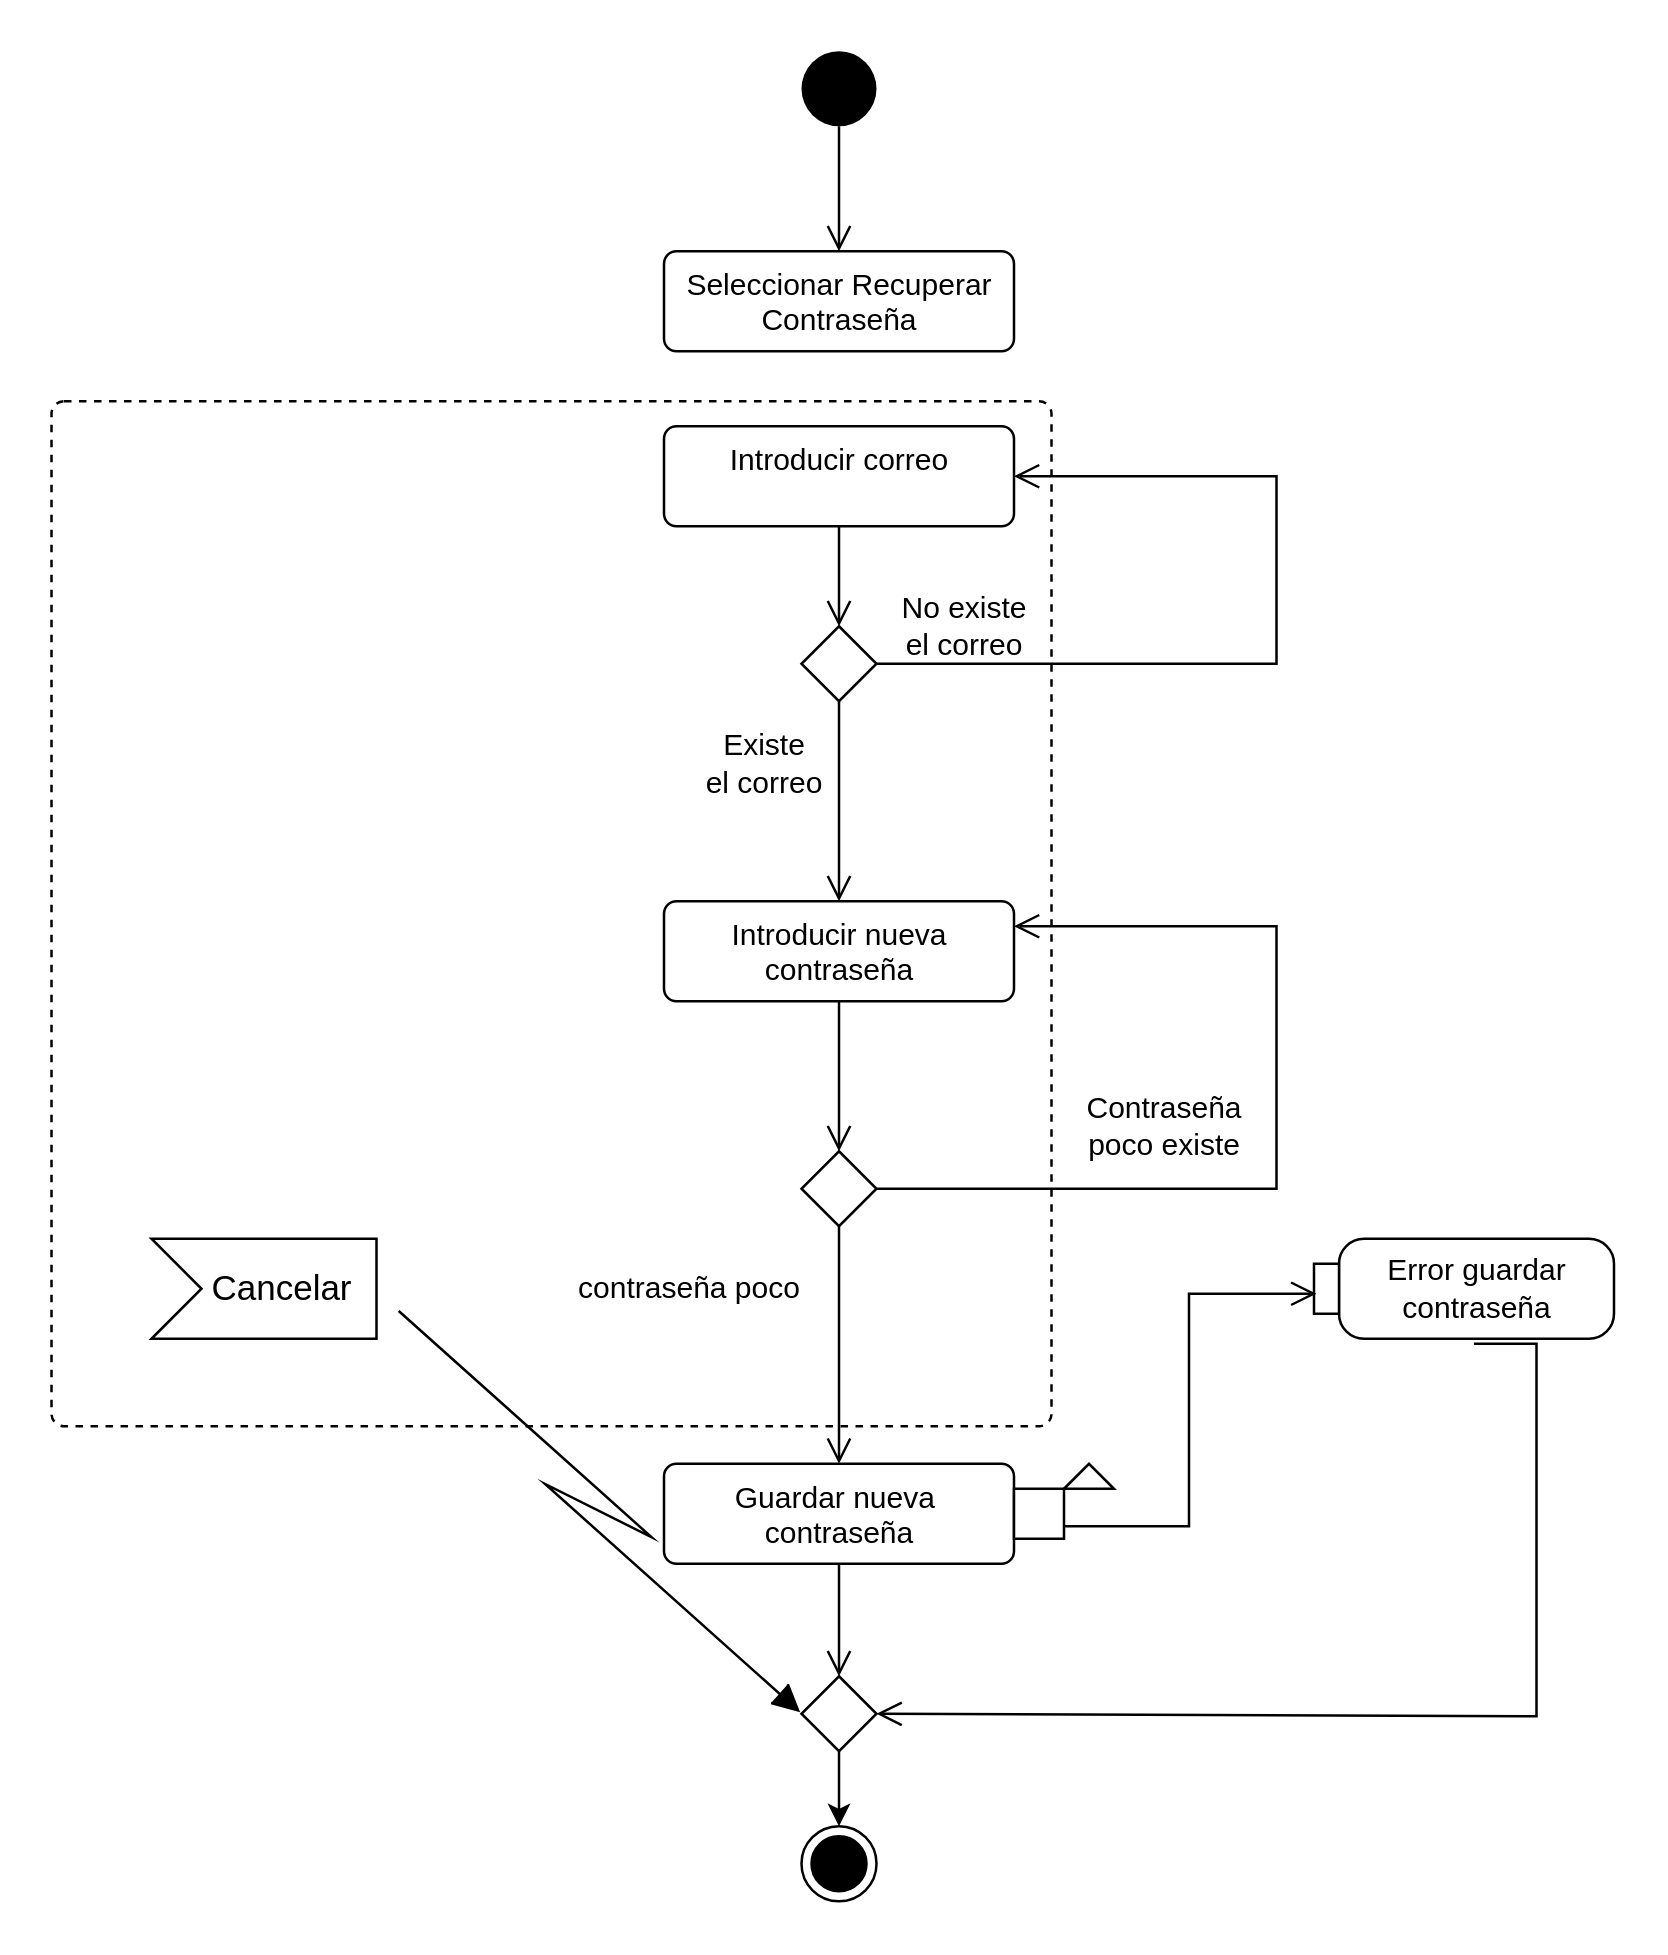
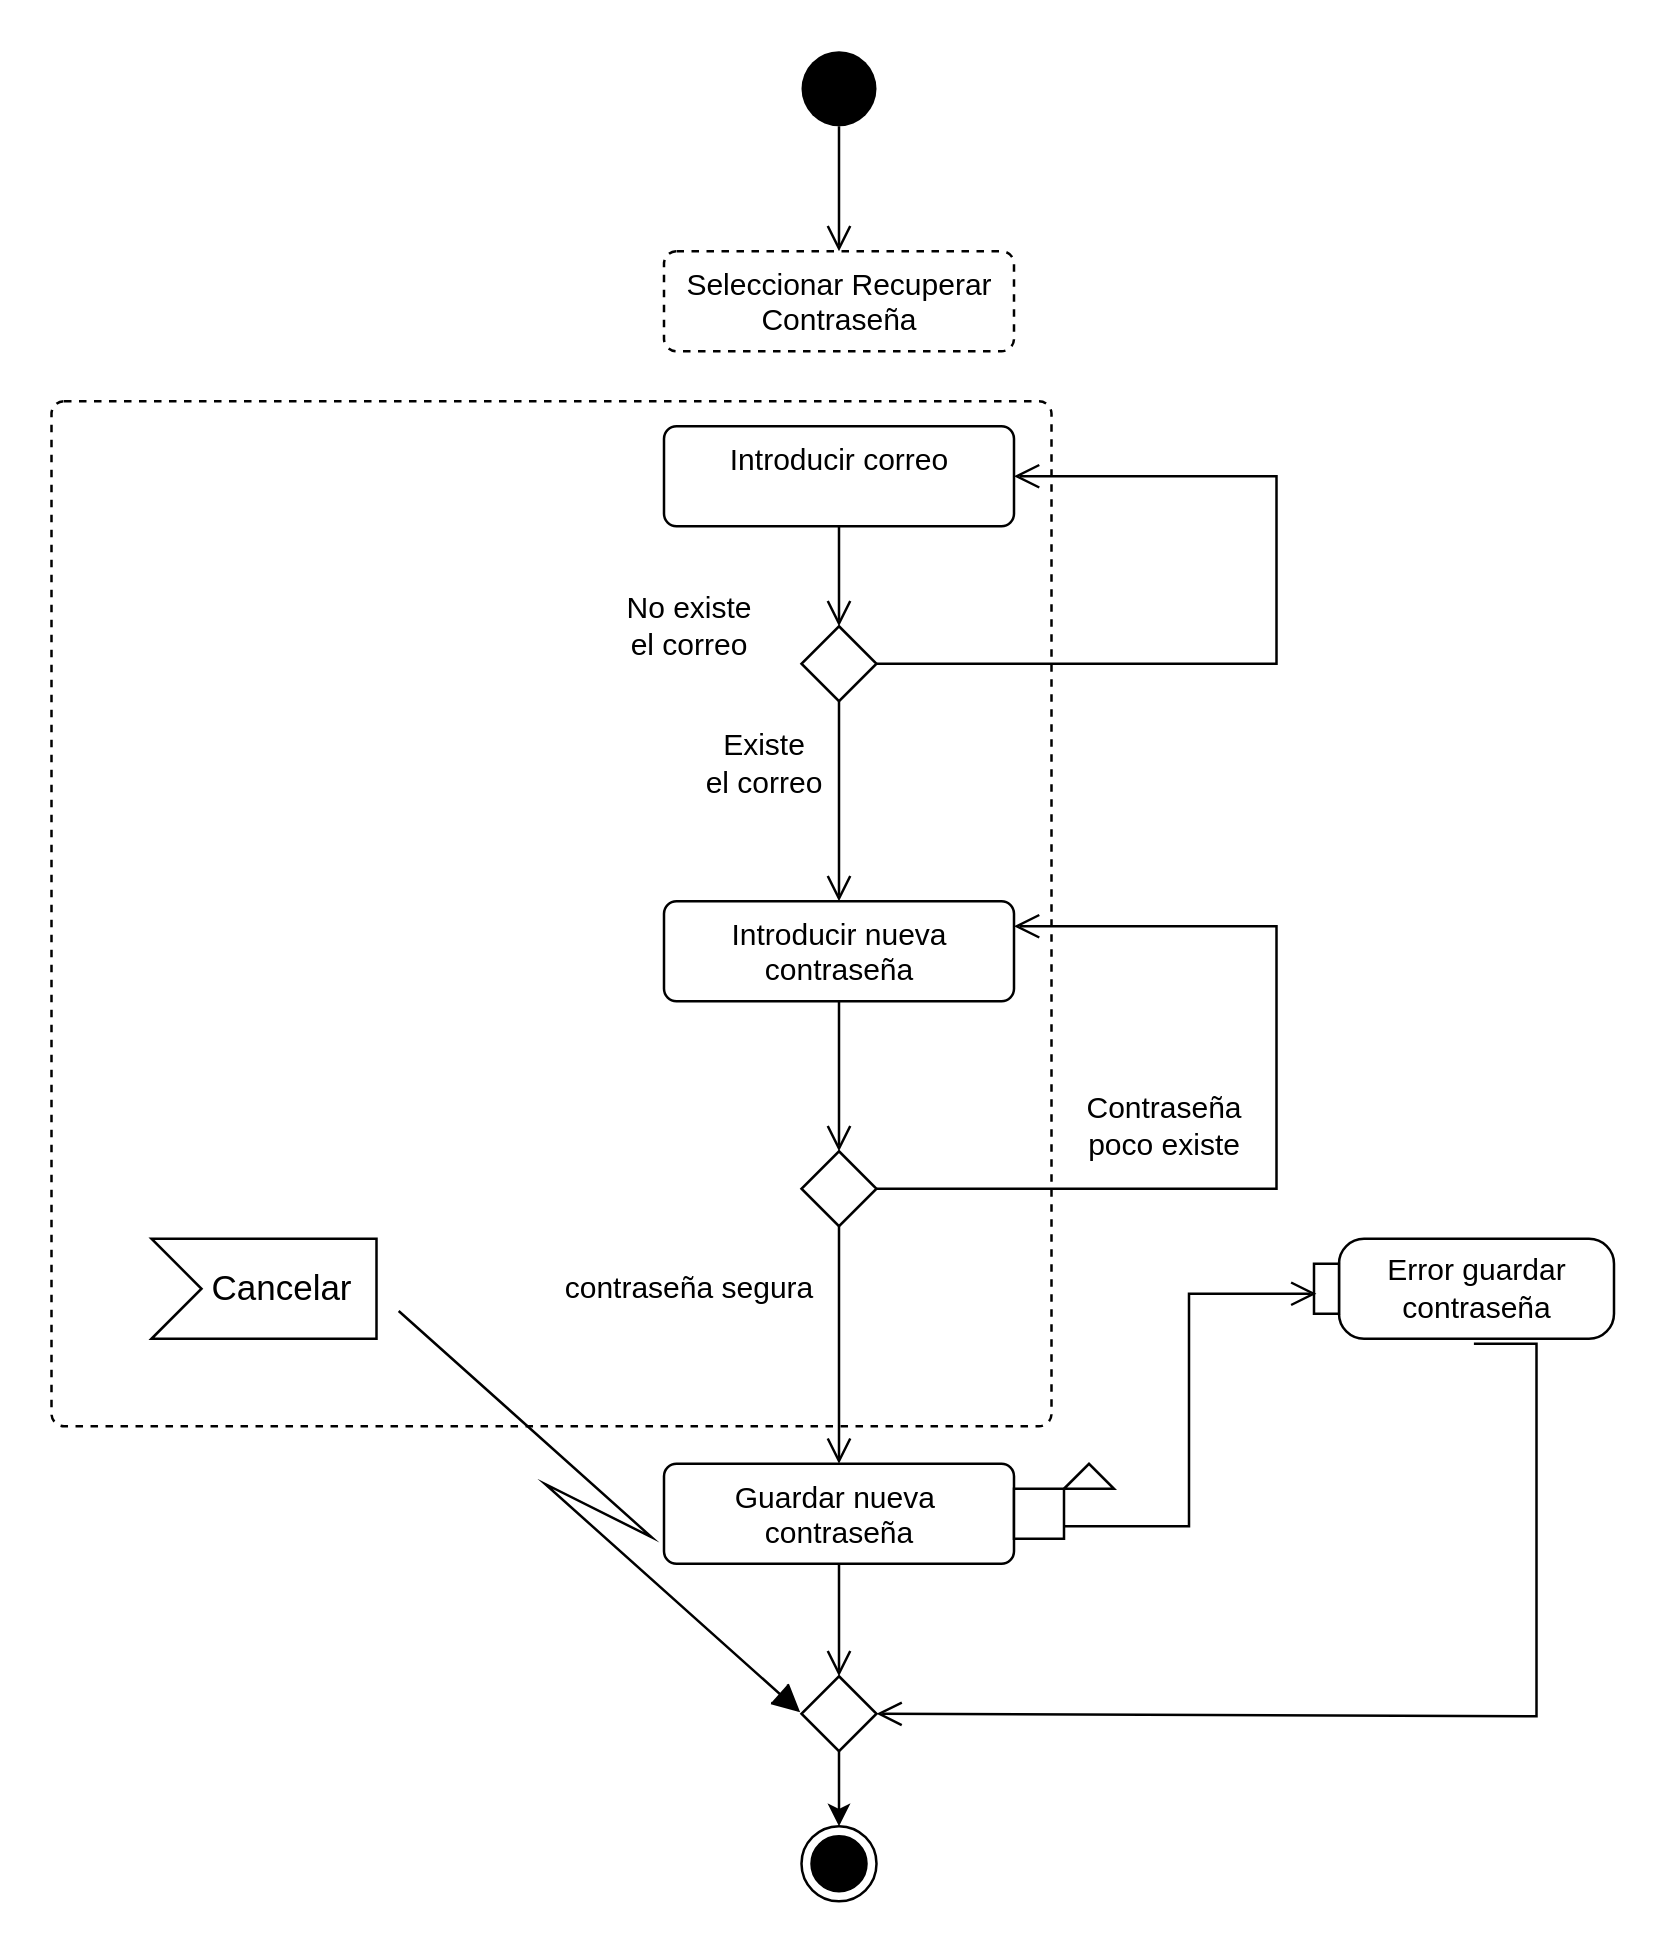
- <mxCell id="5" value="Seleccionar Recuperar&lt;br&gt;Contraseña" style="html=1;align=center;verticalAlign=top;rounded=1;absoluteArcSize=1;arcSize=10;dashed=0;" parent="1" vertex="1"><mxGeometry x="265" y="100" width="140" height="40" as="geometry" /></mxCell>
+ <mxCell id="5" value="Seleccionar Recuperar&lt;br&gt;Contraseña" style="html=1;align=center;verticalAlign=top;rounded=1;absoluteArcSize=1;arcSize=10;dashed=1;" parent="1" vertex="1"><mxGeometry x="265" y="100" width="140" height="40" as="geometry" /></mxCell>
- <mxCell id="10" value="No existe&lt;br&gt;el correo" style="text;html=1;align=center;verticalAlign=middle;resizable=0;points=[];autosize=1;strokeColor=none;fillColor=none;" parent="1" vertex="1"><mxGeometry x="350" y="235" width="70" height="30" as="geometry" /></mxCell>
+ <mxCell id="10" value="No existe&lt;br&gt;el correo" style="text;html=1;align=center;verticalAlign=middle;resizable=0;points=[];autosize=1;strokeColor=none;fillColor=none;" parent="1" vertex="1"><mxGeometry x="240" y="235" width="70" height="30" as="geometry" /></mxCell>
- <mxCell id="18" value="contraseña poco" style="text;html=1;align=center;verticalAlign=middle;resizable=0;points=[];autosize=1;strokeColor=none;fillColor=none;" parent="1" vertex="1"><mxGeometry x="220" y="505" width="110" height="20" as="geometry" /></mxCell>
+ <mxCell id="18" value="contraseña segura" style="text;html=1;align=center;verticalAlign=middle;resizable=0;points=[];autosize=1;strokeColor=none;fillColor=none;" parent="1" vertex="1"><mxGeometry x="220" y="505" width="110" height="20" as="geometry" /></mxCell>
